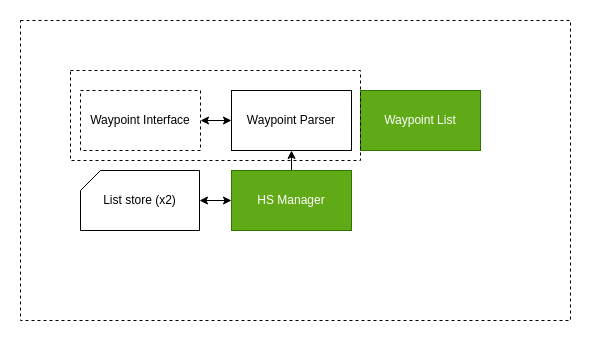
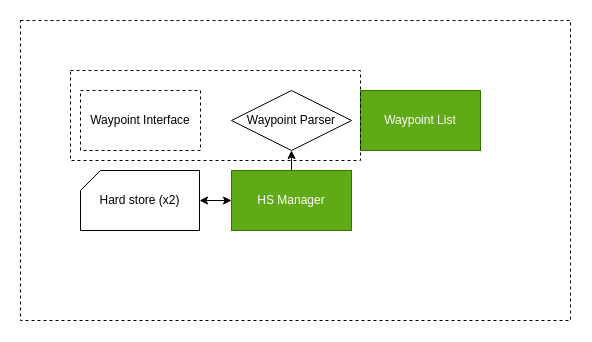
- <mxCell id="3" style="edgeStyle=orthogonalEdgeStyle;rounded=0;orthogonalLoop=1;jettySize=auto;html=1;exitX=1;exitY=0.5;exitDx=0;exitDy=0;entryX=0;entryY=0.5;entryDx=0;entryDy=0;startArrow=classic;startFill=1;" parent="1" source="4" target="6" edge="1"><mxGeometry relative="1" as="geometry" /></mxCell>
- <mxCell id="6" value="Waypoint Parser" style="rounded=0;whiteSpace=wrap;html=1;align=center;" parent="1" vertex="1"><mxGeometry x="231" y="90" width="120" height="60" as="geometry" /></mxCell>
+ <mxCell id="6" value="Waypoint Parser" style="rhombus;whiteSpace=wrap;html=1;align=center;" parent="1" vertex="1"><mxGeometry x="231" y="90" width="120" height="60" as="geometry" /></mxCell>
- <mxCell id="8" value="List store (x2)" style="shape=card;whiteSpace=wrap;html=1;align=center;size=20;" parent="1" vertex="1"><mxGeometry x="80" y="170" width="119" height="60" as="geometry" /></mxCell>
+ <mxCell id="8" value="Hard store (x2)" style="shape=card;whiteSpace=wrap;html=1;align=center;size=20;" parent="1" vertex="1"><mxGeometry x="80" y="170" width="119" height="60" as="geometry" /></mxCell>
